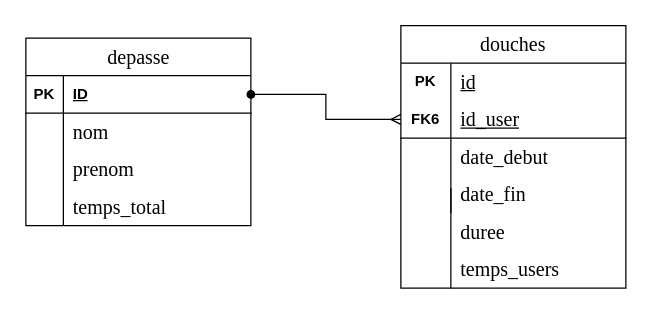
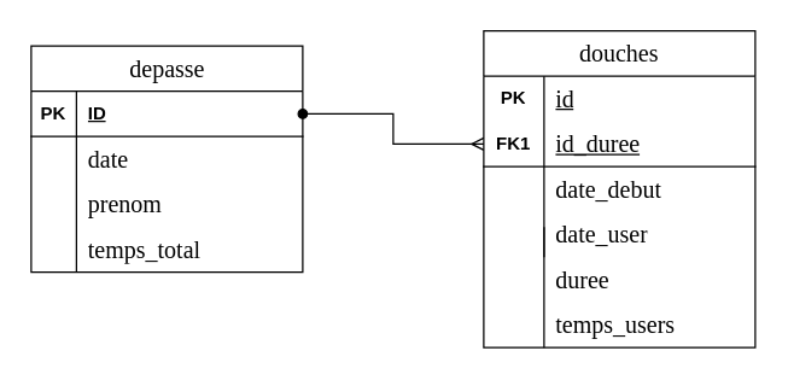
- <mxCell id="20" value="FK6" style="shape=partialRectangle;connectable=0;fillColor=none;top=0;left=0;bottom=0;right=0;fontStyle=1;overflow=hidden;html=1;whiteSpace=wrap;" vertex="1" parent="19"><mxGeometry width="40" height="30" as="geometry"><mxRectangle width="40" height="30" as="alternateBounds" /></mxGeometry></mxCell>
+ <mxCell id="20" value="FK1" style="shape=partialRectangle;connectable=0;fillColor=none;top=0;left=0;bottom=0;right=0;fontStyle=1;overflow=hidden;html=1;whiteSpace=wrap;" vertex="1" parent="19"><mxGeometry width="40" height="30" as="geometry"><mxRectangle width="40" height="30" as="alternateBounds" /></mxGeometry></mxCell>
- <mxCell id="21" value="&lt;span style=&quot;caret-color: rgb(0, 0, 0); font-family: -webkit-standard; font-size: medium; font-weight: 400; text-decoration-line: none;&quot;&gt;id_user&lt;/span&gt;" style="shape=partialRectangle;connectable=0;fillColor=none;top=0;left=0;bottom=0;right=0;align=left;spacingLeft=6;fontStyle=5;overflow=hidden;html=1;whiteSpace=wrap;" vertex="1" parent="19"><mxGeometry x="40" width="140" height="30" as="geometry"><mxRectangle width="140" height="30" as="alternateBounds" /></mxGeometry></mxCell>
+ <mxCell id="21" value="&lt;span style=&quot;caret-color: rgb(0, 0, 0); font-family: -webkit-standard; font-size: medium; font-weight: 400; text-decoration-line: none;&quot;&gt;id_duree&lt;/span&gt;" style="shape=partialRectangle;connectable=0;fillColor=none;top=0;left=0;bottom=0;right=0;align=left;spacingLeft=6;fontStyle=5;overflow=hidden;html=1;whiteSpace=wrap;" vertex="1" parent="19"><mxGeometry x="40" width="140" height="30" as="geometry"><mxRectangle width="140" height="30" as="alternateBounds" /></mxGeometry></mxCell>
- <mxCell id="8" value="&lt;span style=&quot;caret-color: rgb(0, 0, 0); font-family: -webkit-standard; font-size: medium;&quot;&gt;nom&lt;/span&gt;" style="shape=partialRectangle;connectable=0;fillColor=none;top=0;left=0;bottom=0;right=0;align=left;spacingLeft=6;overflow=hidden;whiteSpace=wrap;html=1;" vertex="1" parent="6"><mxGeometry x="30" width="150" height="30" as="geometry"><mxRectangle width="150" height="30" as="alternateBounds" /></mxGeometry></mxCell>
+ <mxCell id="8" value="&lt;span style=&quot;caret-color: rgb(0, 0, 0); font-family: -webkit-standard; font-size: medium;&quot;&gt;date&lt;/span&gt;" style="shape=partialRectangle;connectable=0;fillColor=none;top=0;left=0;bottom=0;right=0;align=left;spacingLeft=6;overflow=hidden;whiteSpace=wrap;html=1;" vertex="1" parent="6"><mxGeometry x="30" width="150" height="30" as="geometry"><mxRectangle width="150" height="30" as="alternateBounds" /></mxGeometry></mxCell>
- <mxCell id="27" value="&lt;span style=&quot;caret-color: rgb(0, 0, 0); font-family: -webkit-standard; font-size: medium;&quot;&gt;date_fin&lt;/span&gt;" style="shape=partialRectangle;connectable=0;fillColor=none;top=0;left=0;bottom=0;right=0;align=left;spacingLeft=6;overflow=hidden;html=1;whiteSpace=wrap;" vertex="1" parent="25"><mxGeometry x="40" width="140" height="30" as="geometry"><mxRectangle width="140" height="30" as="alternateBounds" /></mxGeometry></mxCell>
+ <mxCell id="27" value="&lt;span style=&quot;caret-color: rgb(0, 0, 0); font-family: -webkit-standard; font-size: medium;&quot;&gt;date_user&lt;/span&gt;" style="shape=partialRectangle;connectable=0;fillColor=none;top=0;left=0;bottom=0;right=0;align=left;spacingLeft=6;overflow=hidden;html=1;whiteSpace=wrap;" vertex="1" parent="25"><mxGeometry x="40" width="140" height="30" as="geometry"><mxRectangle width="140" height="30" as="alternateBounds" /></mxGeometry></mxCell>
